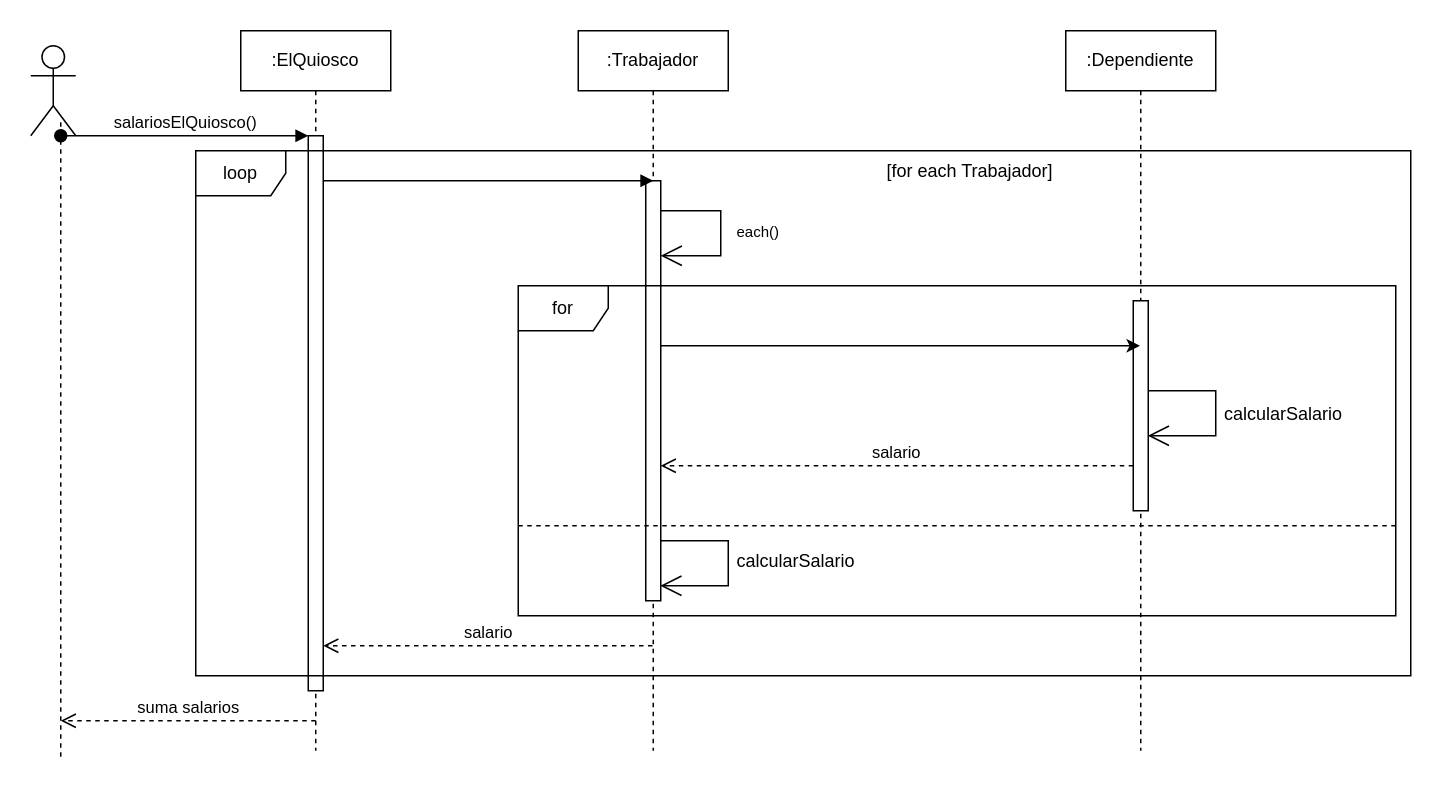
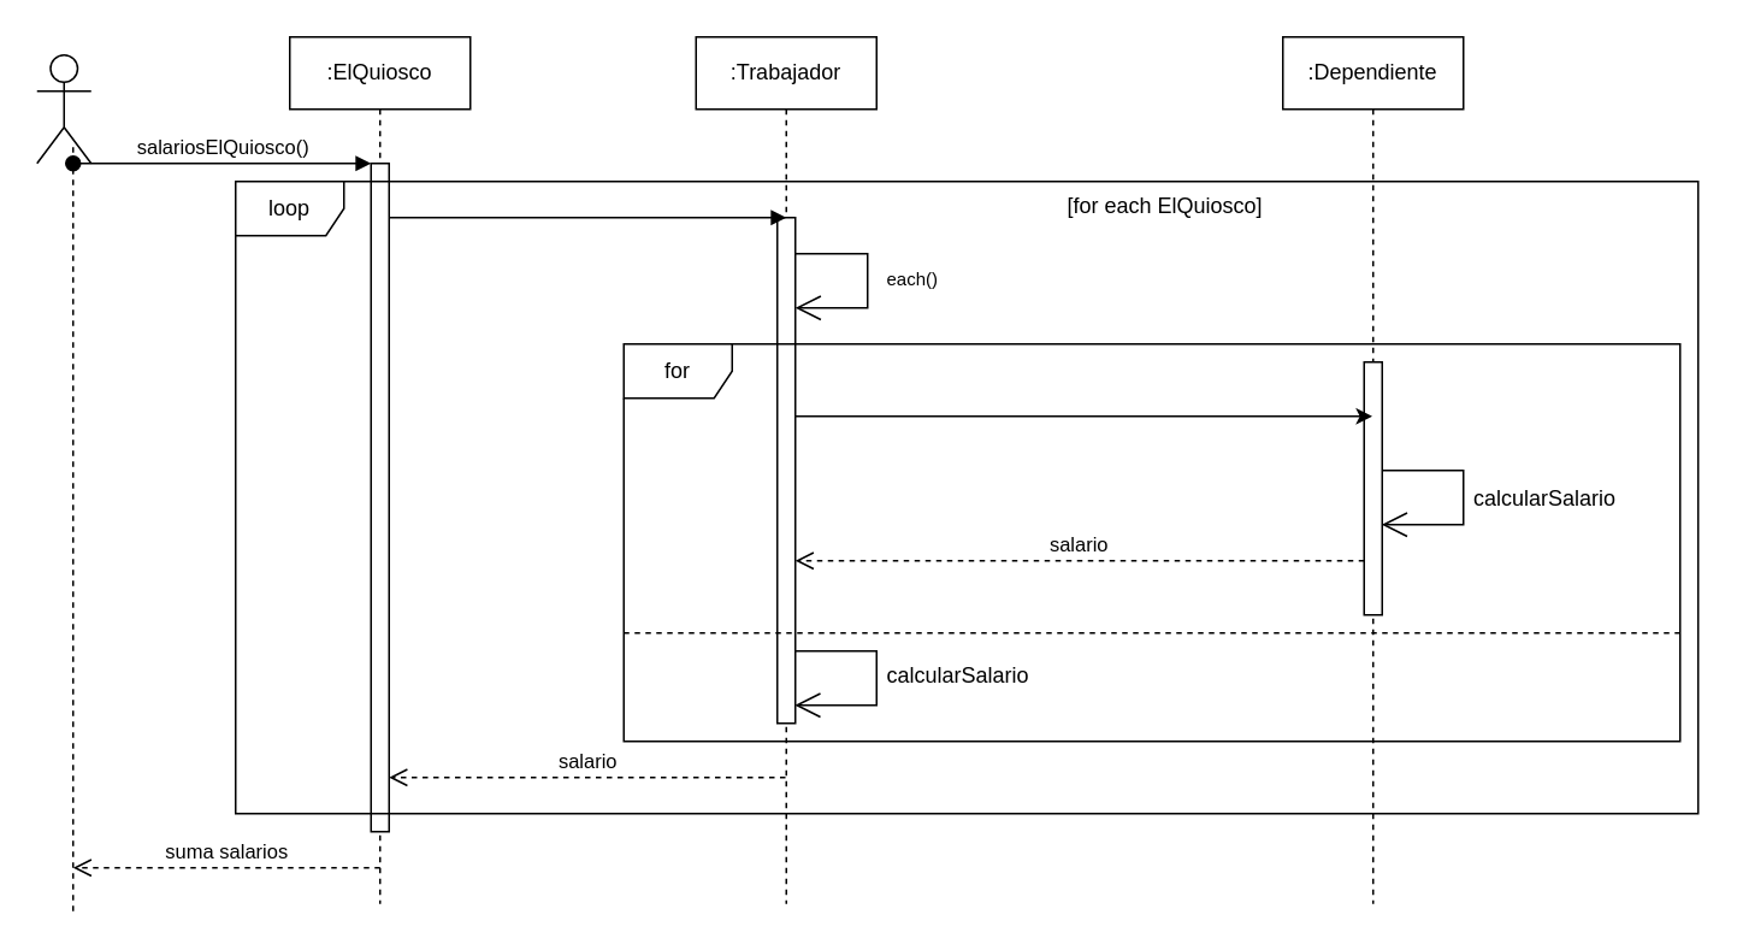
- <mxCell id="12" value="[for each Trabajador]" style="text;strokeColor=none;fillColor=none;align=left;verticalAlign=top;spacingLeft=4;spacingRight=4;overflow=hidden;rotatable=0;points=[[0,0.5],[1,0.5]];portConstraint=eastwest;whiteSpace=wrap;html=1;" parent="1" vertex="1"><mxGeometry x="585" y="100" width="130" height="26" as="geometry" /></mxCell>
+ <mxCell id="12" value="[for each ElQuiosco]" style="text;strokeColor=none;fillColor=none;align=left;verticalAlign=top;spacingLeft=4;spacingRight=4;overflow=hidden;rotatable=0;points=[[0,0.5],[1,0.5]];portConstraint=eastwest;whiteSpace=wrap;html=1;" parent="1" vertex="1"><mxGeometry x="585" y="100" width="130" height="26" as="geometry" /></mxCell>
